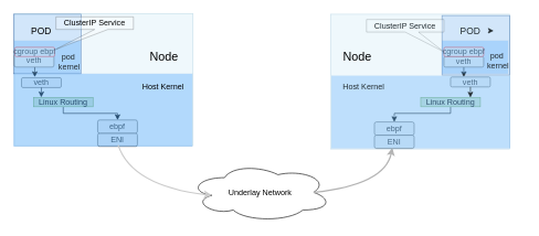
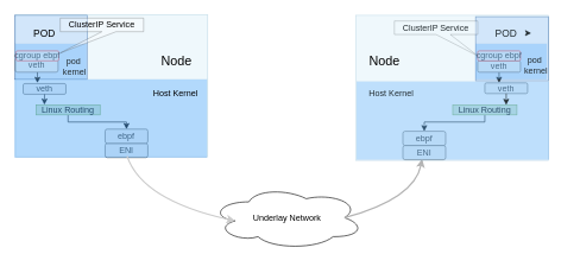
- <mxCell id="17" value="Underlay Network" style="ellipse;shape=cloud;whiteSpace=wrap;html=1;fillColor=none;" vertex="1" parent="1"><mxGeometry x="285" y="246" width="215" height="89" as="geometry" /></mxCell>
+ <mxCell id="17" value="Underlay Network" style="ellipse;shape=cloud;whiteSpace=wrap;html=1;fillColor=none;" vertex="1" parent="1"><mxGeometry x="295" y="261" width="215" height="89" as="geometry" /></mxCell>
